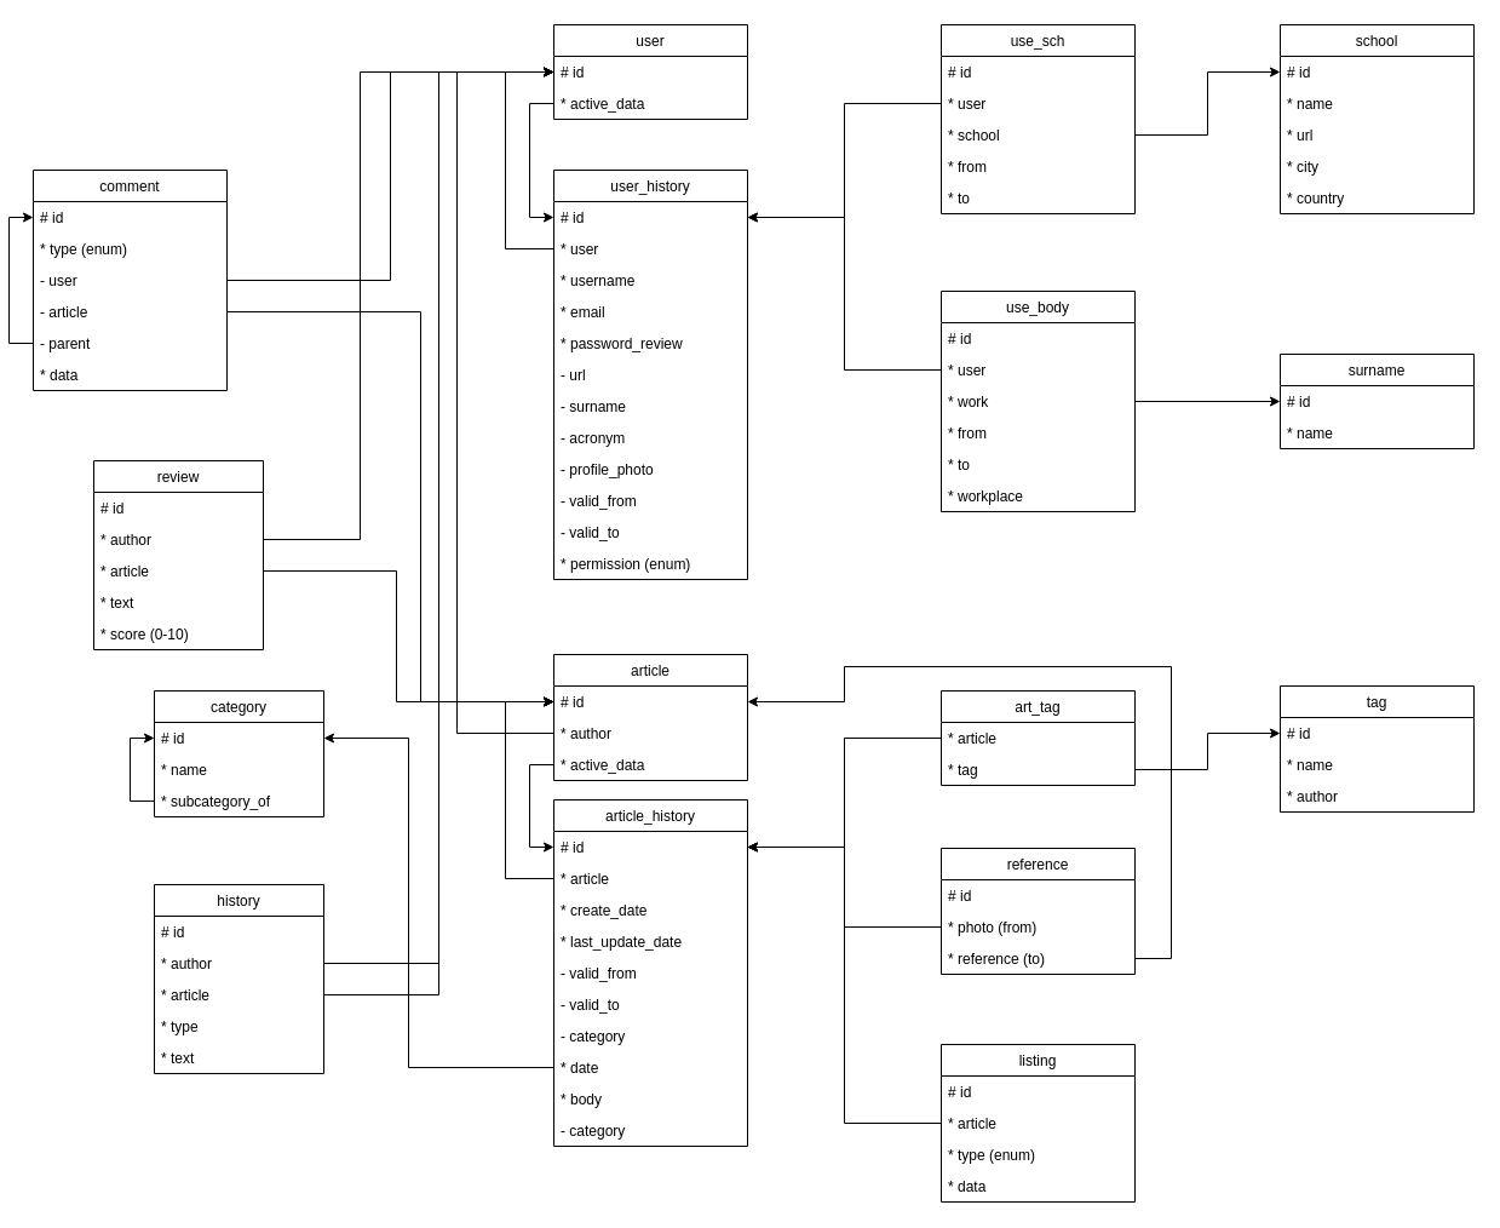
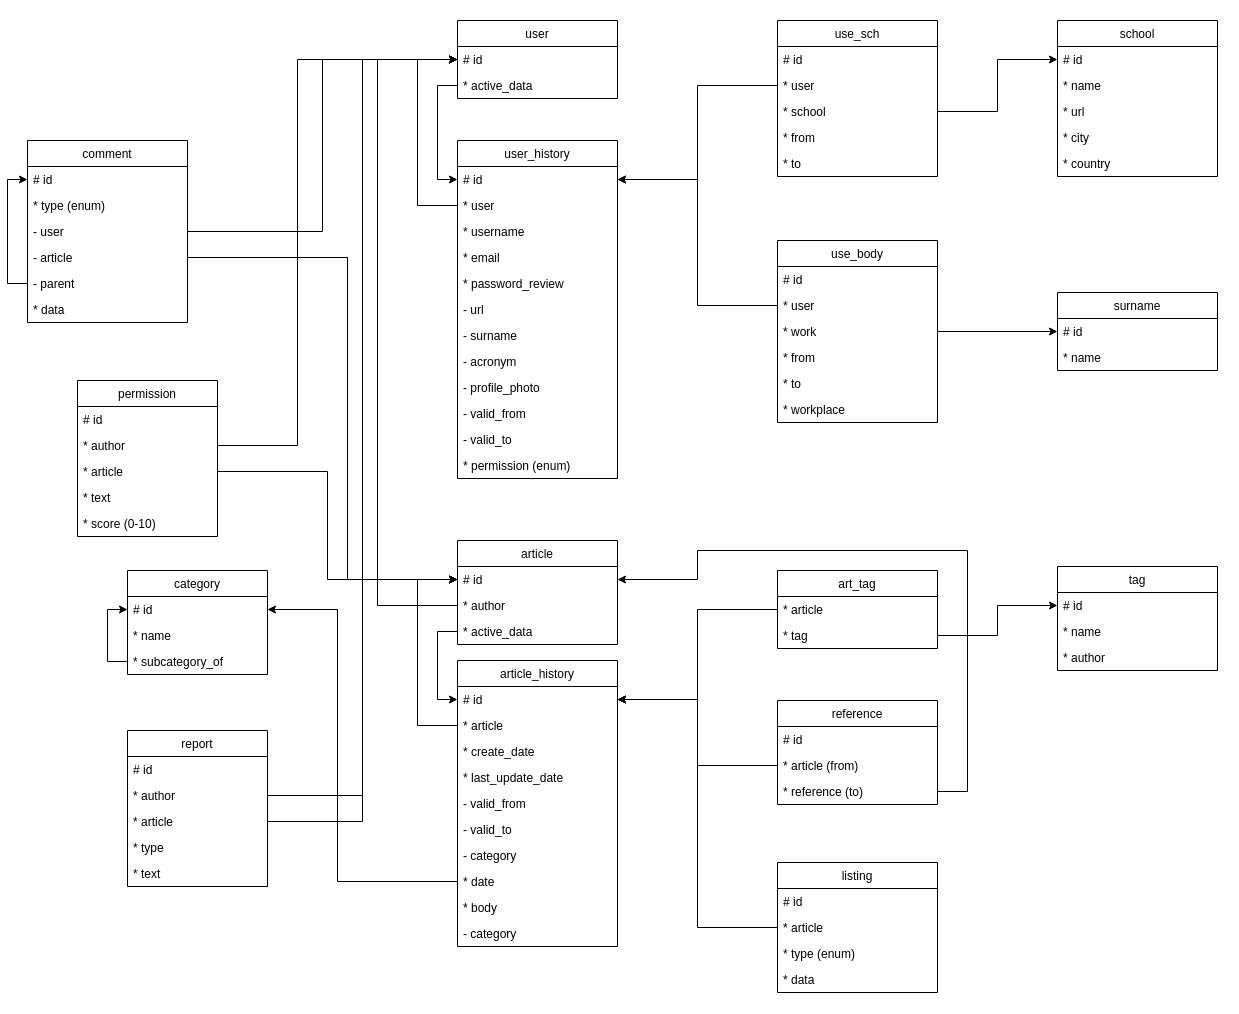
- <mxCell id="103" value="review" style="swimlane;fontStyle=0;childLayout=stackLayout;horizontal=1;startSize=26;fillColor=none;horizontalStack=0;resizeParent=1;resizeParentMax=0;resizeLast=0;collapsible=1;marginBottom=0;" parent="1" vertex="1"><mxGeometry x="70" y="380" width="140" height="156" as="geometry" /></mxCell>
+ <mxCell id="103" value="permission" style="swimlane;fontStyle=0;childLayout=stackLayout;horizontal=1;startSize=26;fillColor=none;horizontalStack=0;resizeParent=1;resizeParentMax=0;resizeLast=0;collapsible=1;marginBottom=0;" parent="1" vertex="1"><mxGeometry x="70" y="380" width="140" height="156" as="geometry" /></mxCell>
- <mxCell id="109" value="history" style="swimlane;fontStyle=0;childLayout=stackLayout;horizontal=1;startSize=26;fillColor=none;horizontalStack=0;resizeParent=1;resizeParentMax=0;resizeLast=0;collapsible=1;marginBottom=0;" parent="1" vertex="1"><mxGeometry x="120" y="730" width="140" height="156" as="geometry" /></mxCell>
+ <mxCell id="109" value="report" style="swimlane;fontStyle=0;childLayout=stackLayout;horizontal=1;startSize=26;fillColor=none;horizontalStack=0;resizeParent=1;resizeParentMax=0;resizeLast=0;collapsible=1;marginBottom=0;" parent="1" vertex="1"><mxGeometry x="120" y="730" width="140" height="156" as="geometry" /></mxCell>
- <mxCell id="81" value="* photo (from)" style="text;strokeColor=none;fillColor=none;align=left;verticalAlign=top;spacingLeft=4;spacingRight=4;overflow=hidden;rotatable=0;points=[[0,0.5],[1,0.5]];portConstraint=eastwest;" parent="79" vertex="1"><mxGeometry y="52" width="160" height="26" as="geometry" /></mxCell>
+ <mxCell id="81" value="* article (from)" style="text;strokeColor=none;fillColor=none;align=left;verticalAlign=top;spacingLeft=4;spacingRight=4;overflow=hidden;rotatable=0;points=[[0,0.5],[1,0.5]];portConstraint=eastwest;" parent="79" vertex="1"><mxGeometry y="52" width="160" height="26" as="geometry" /></mxCell>
